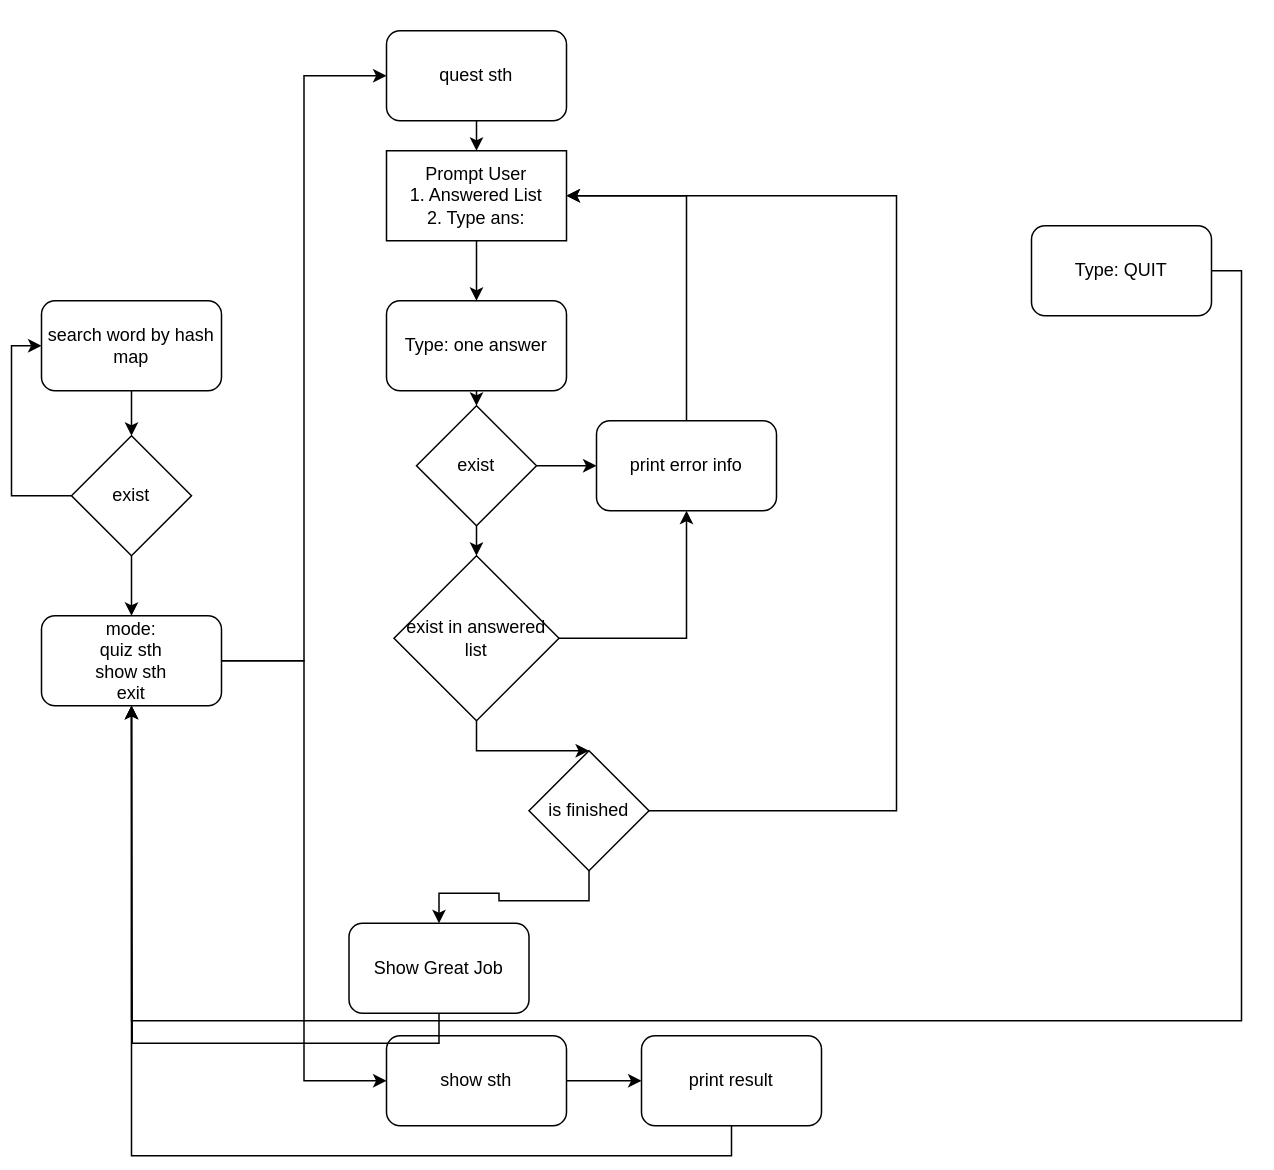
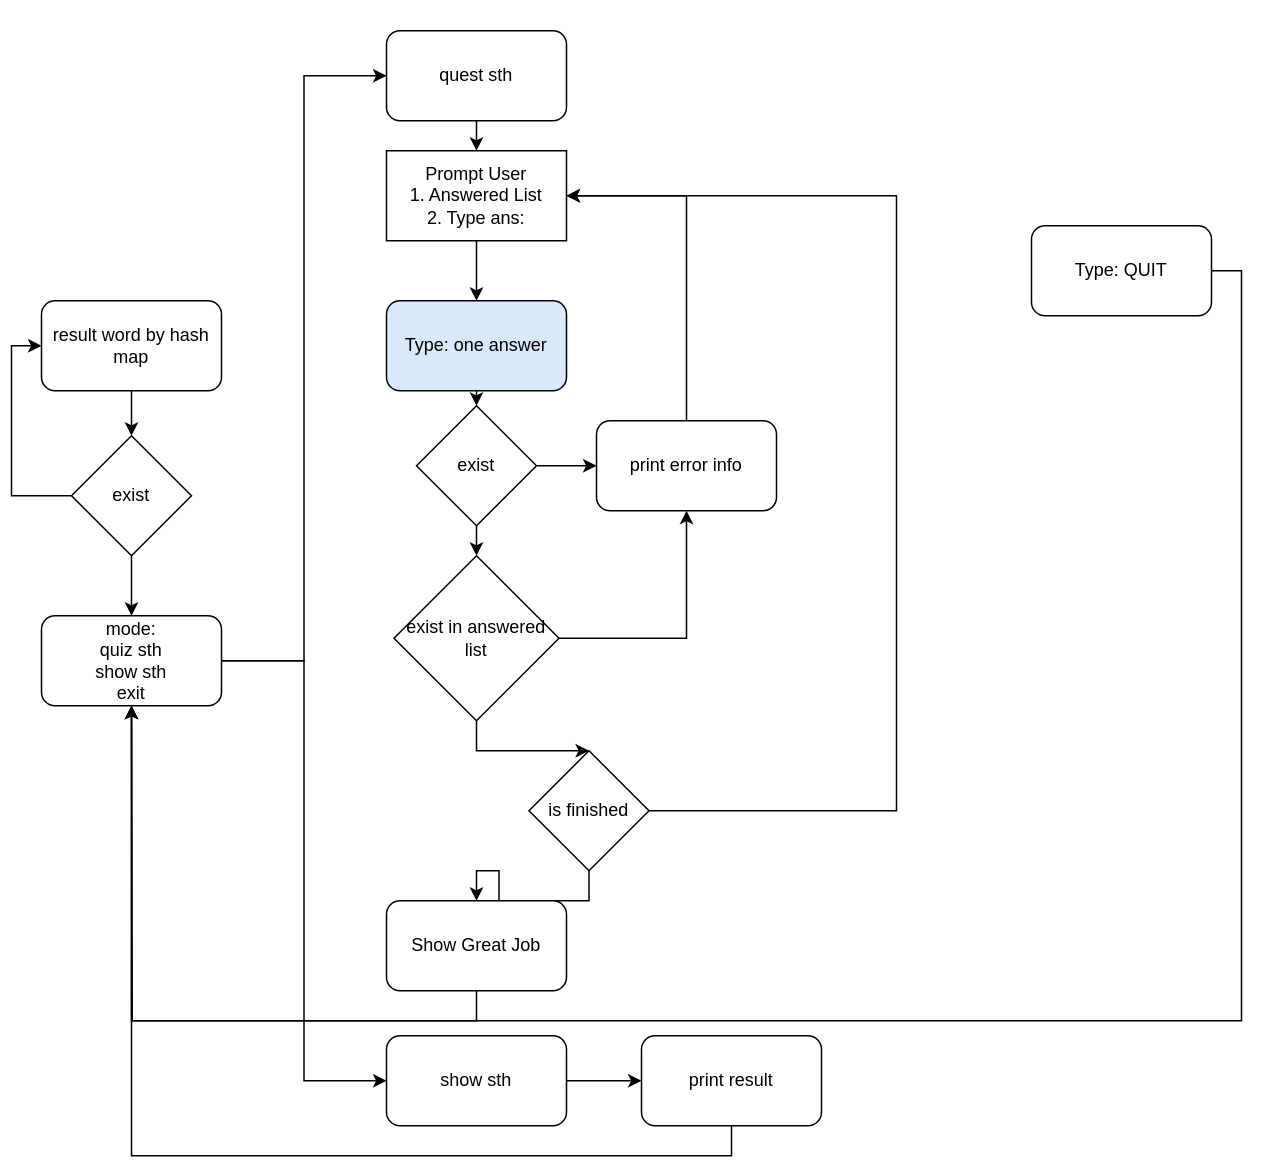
- <mxCell id="3" value="search word by hash map" style="rounded=1;whiteSpace=wrap;html=1;" vertex="1" parent="1"><mxGeometry x="20" y="200" width="120" height="60" as="geometry" /></mxCell>
+ <mxCell id="3" value="result word by hash map" style="rounded=1;whiteSpace=wrap;html=1;" vertex="1" parent="1"><mxGeometry x="20" y="200" width="120" height="60" as="geometry" /></mxCell>
- <mxCell id="19" value="Type: one answer" style="rounded=1;whiteSpace=wrap;html=1;" vertex="1" parent="1"><mxGeometry x="250" y="200" width="120" height="60" as="geometry" /></mxCell>
+ <mxCell id="19" value="Type: one answer" style="rounded=1;whiteSpace=wrap;html=1;fillColor=#dae8fc;" vertex="1" parent="1"><mxGeometry x="250" y="200" width="120" height="60" as="geometry" /></mxCell>
- <mxCell id="34" value="Show Great Job" style="rounded=1;whiteSpace=wrap;html=1;" vertex="1" parent="1"><mxGeometry x="225" y="615" width="120" height="60" as="geometry" /></mxCell>
+ <mxCell id="34" value="Show Great Job" style="rounded=1;whiteSpace=wrap;html=1;" vertex="1" parent="1"><mxGeometry x="250" y="600" width="120" height="60" as="geometry" /></mxCell>
